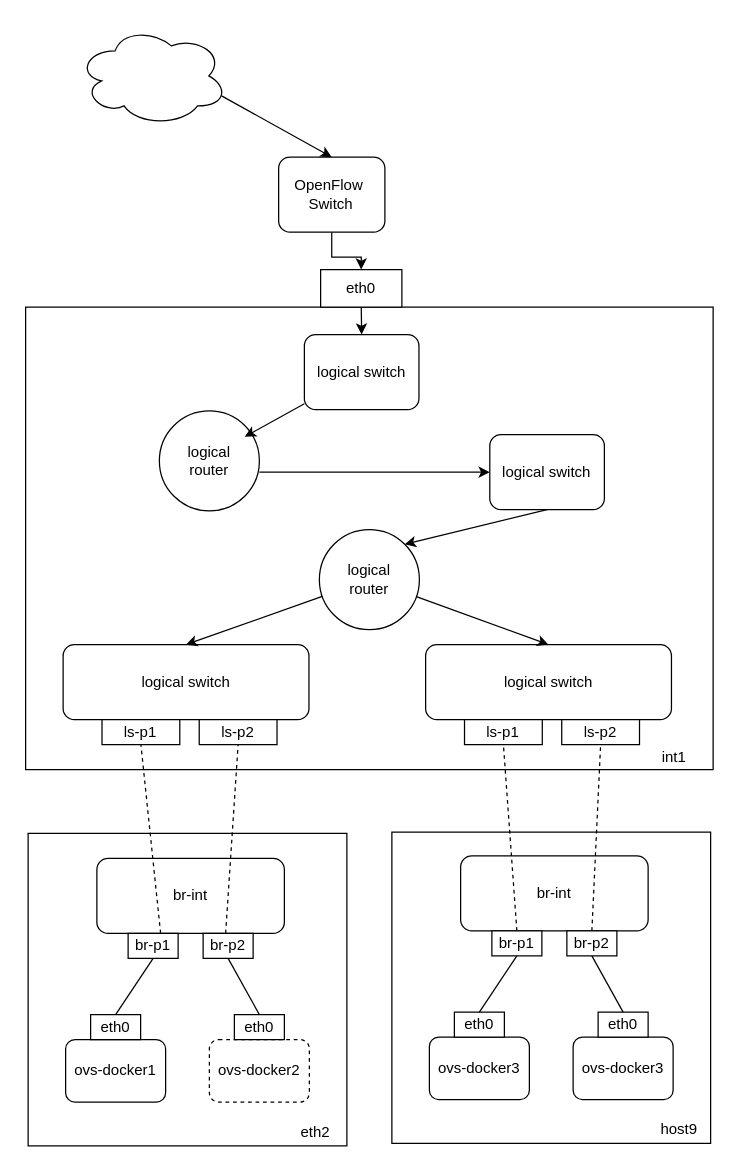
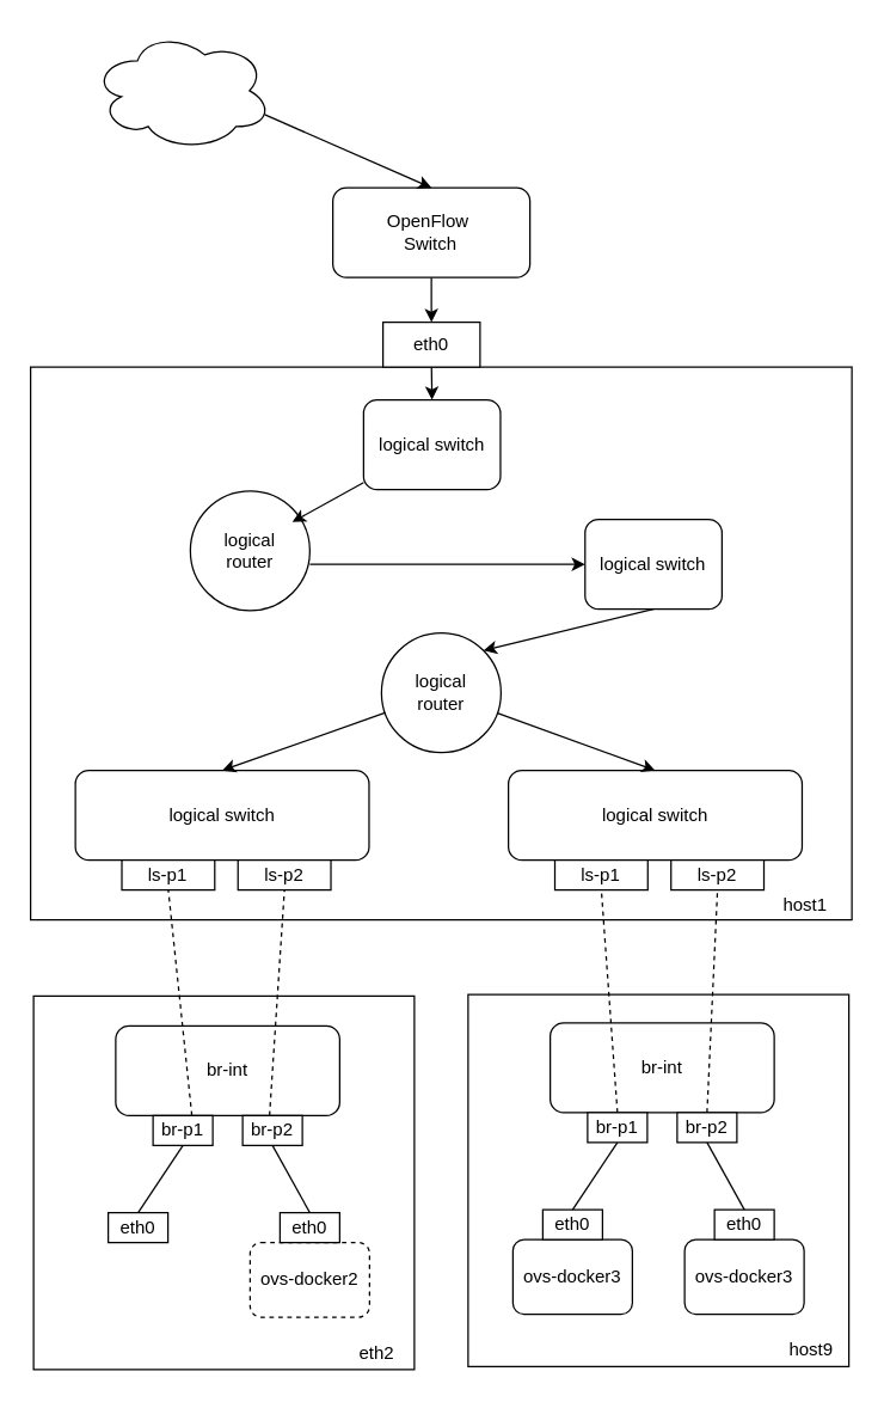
- <mxCell id="48" value="OpenFlow&amp;nbsp;&lt;br&gt;Switch" style="rounded=1;whiteSpace=wrap;html=1;" vertex="1" parent="1"><mxGeometry x="222.42" y="125" width="85" height="60" as="geometry" /></mxCell>
+ <mxCell id="48" value="OpenFlow&amp;nbsp;&lt;br&gt;Switch" style="rounded=1;whiteSpace=wrap;html=1;" vertex="1" parent="1"><mxGeometry x="222.42" y="125" width="132" height="60" as="geometry" /></mxCell>
- <mxCell id="25" value="int1" style="text;html=1;strokeColor=none;fillColor=none;align=center;verticalAlign=middle;whiteSpace=wrap;rounded=0;" vertex="1" parent="1"><mxGeometry x="507.778" y="595" width="62.222" height="20" as="geometry" /></mxCell>
+ <mxCell id="25" value="host1" style="text;html=1;strokeColor=none;fillColor=none;align=center;verticalAlign=middle;whiteSpace=wrap;rounded=0;" vertex="1" parent="1"><mxGeometry x="507.778" y="595" width="62.222" height="20" as="geometry" /></mxCell>
- <mxCell id="4" value="ovs-docker1" style="rounded=1;whiteSpace=wrap;html=1;" vertex="1" parent="1"><mxGeometry x="52" y="831" width="80" height="50" as="geometry" /></mxCell>
